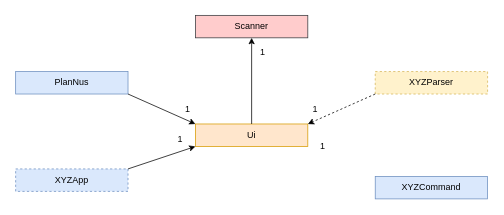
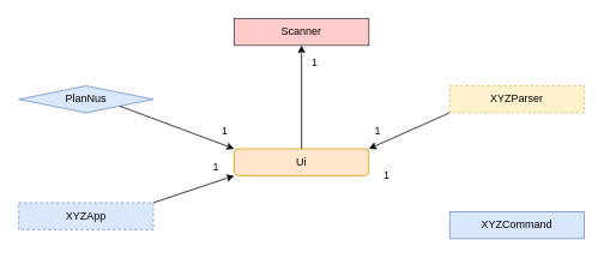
- <mxCell id="3" value="PlanNus" style="rounded=0;whiteSpace=wrap;html=1;fillColor=#dae8fc;strokeColor=#6c8ebf;" parent="1" vertex="1"><mxGeometry x="20" y="95" width="150" height="30" as="geometry" /></mxCell>
+ <mxCell id="3" value="PlanNus" style="rhombus;whiteSpace=wrap;html=1;fillColor=#dae8fc;strokeColor=#6c8ebf;" parent="1" vertex="1"><mxGeometry x="20" y="95" width="150" height="30" as="geometry" /></mxCell>
- <mxCell id="9" value="" style="endArrow=classic;html=1;exitX=0;exitY=1;exitDx=0;exitDy=0;fillColor=#dae8fc;entryX=1;entryY=0;entryDx=0;entryDy=0;dashed=1;" parent="1" source="6" target="2" edge="1"><mxGeometry width="50" height="50" relative="1" as="geometry"><mxPoint x="480" y="165" as="sourcePoint" /><mxPoint x="390" y="112.5" as="targetPoint" /></mxGeometry></mxCell>
+ <mxCell id="9" value="" style="endArrow=classic;html=1;exitX=0;exitY=1;exitDx=0;exitDy=0;fillColor=#dae8fc;entryX=1;entryY=0;entryDx=0;entryDy=0;" parent="1" source="6" target="2" edge="1"><mxGeometry width="50" height="50" relative="1" as="geometry"><mxPoint x="480" y="165" as="sourcePoint" /><mxPoint x="390" y="112.5" as="targetPoint" /></mxGeometry></mxCell>
- <mxCell id="2" value="Ui" style="rounded=0;whiteSpace=wrap;html=1;fillColor=#ffe6cc;strokeColor=#d79b00;" parent="1" vertex="1"><mxGeometry x="260" y="165" width="150" height="30" as="geometry" /></mxCell>
+ <mxCell id="2" value="Ui" style="whiteSpace=wrap;html=1;fillColor=#ffe6cc;strokeColor=#d79b00;rounded=1;" parent="1" vertex="1"><mxGeometry x="260" y="165" width="150" height="30" as="geometry" /></mxCell>
